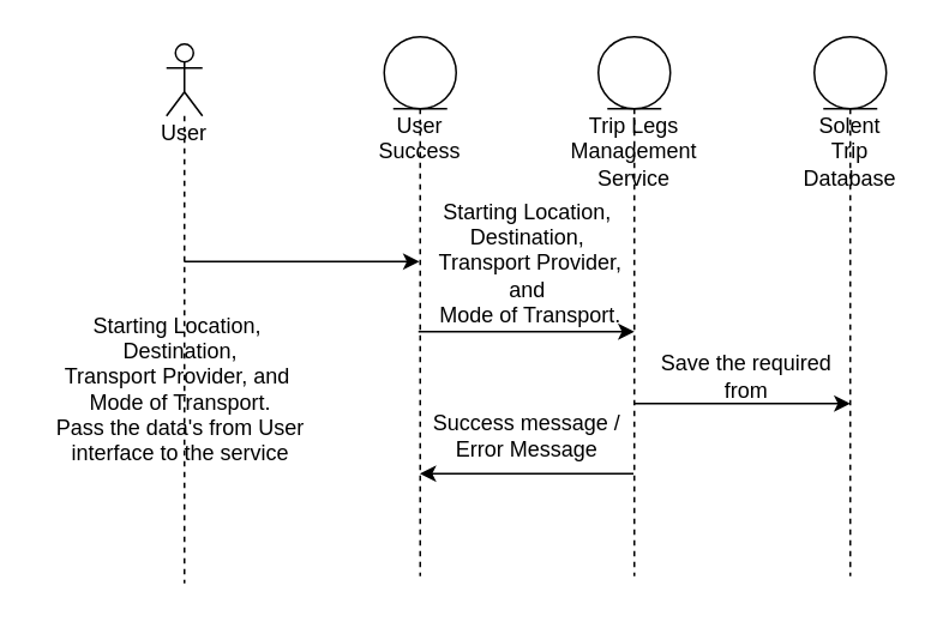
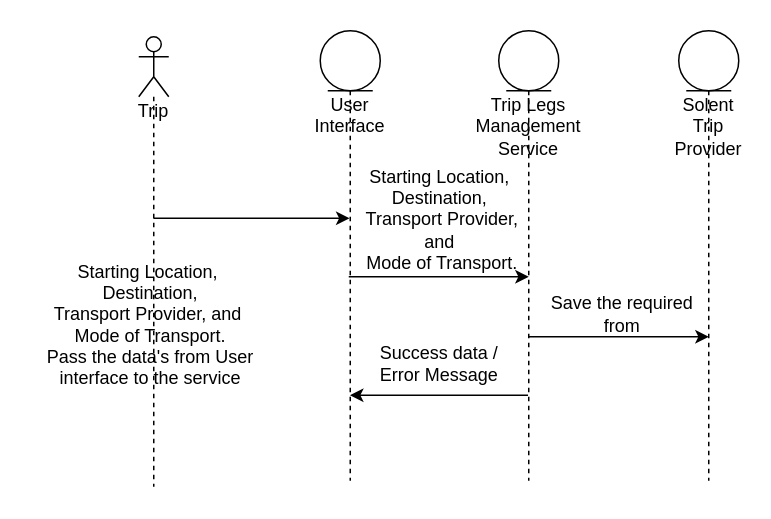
- <mxCell id="2" value="User" style="shape=umlLifeline;participant=umlActor;perimeter=lifelinePerimeter;whiteSpace=wrap;html=1;container=1;collapsible=0;recursiveResize=0;verticalAlign=top;spacingTop=36;outlineConnect=0;" vertex="1" parent="1"><mxGeometry x="92" y="24" width="20" height="300" as="geometry" /></mxCell>
+ <mxCell id="2" value="Trip" style="shape=umlLifeline;participant=umlActor;perimeter=lifelinePerimeter;whiteSpace=wrap;html=1;container=1;collapsible=0;recursiveResize=0;verticalAlign=top;spacingTop=36;outlineConnect=0;" vertex="1" parent="1"><mxGeometry x="92" y="24" width="20" height="300" as="geometry" /></mxCell>
- <mxCell id="3" value="User Success" style="shape=umlLifeline;participant=umlEntity;perimeter=lifelinePerimeter;whiteSpace=wrap;html=1;container=1;collapsible=0;recursiveResize=0;verticalAlign=top;spacingTop=36;outlineConnect=0;" vertex="1" parent="1"><mxGeometry x="213" y="20" width="40" height="300" as="geometry" /></mxCell>
+ <mxCell id="3" value="User Interface" style="shape=umlLifeline;participant=umlEntity;perimeter=lifelinePerimeter;whiteSpace=wrap;html=1;container=1;collapsible=0;recursiveResize=0;verticalAlign=top;spacingTop=36;outlineConnect=0;" vertex="1" parent="1"><mxGeometry x="213" y="20" width="40" height="300" as="geometry" /></mxCell>
- <mxCell id="5" value="Solent Trip Database" style="shape=umlLifeline;participant=umlEntity;perimeter=lifelinePerimeter;whiteSpace=wrap;html=1;container=1;collapsible=0;recursiveResize=0;verticalAlign=top;spacingTop=36;outlineConnect=0;" vertex="1" parent="1"><mxGeometry x="452" y="20" width="40" height="300" as="geometry" /></mxCell>
+ <mxCell id="5" value="Solent Trip Provider" style="shape=umlLifeline;participant=umlEntity;perimeter=lifelinePerimeter;whiteSpace=wrap;html=1;container=1;collapsible=0;recursiveResize=0;verticalAlign=top;spacingTop=36;outlineConnect=0;" vertex="1" parent="1"><mxGeometry x="452" y="20" width="40" height="300" as="geometry" /></mxCell>
- <mxCell id="12" value="Success message /&lt;br&gt;Error Message" style="text;html=1;align=center;verticalAlign=middle;resizable=0;points=[];autosize=1;strokeColor=none;fillColor=none;" vertex="1" parent="1"><mxGeometry x="232" y="227" width="120" height="30" as="geometry" /></mxCell>
+ <mxCell id="12" value="Success data /&lt;br&gt;Error Message" style="text;html=1;align=center;verticalAlign=middle;resizable=0;points=[];autosize=1;strokeColor=none;fillColor=none;" vertex="1" parent="1"><mxGeometry x="232" y="227" width="120" height="30" as="geometry" /></mxCell>
